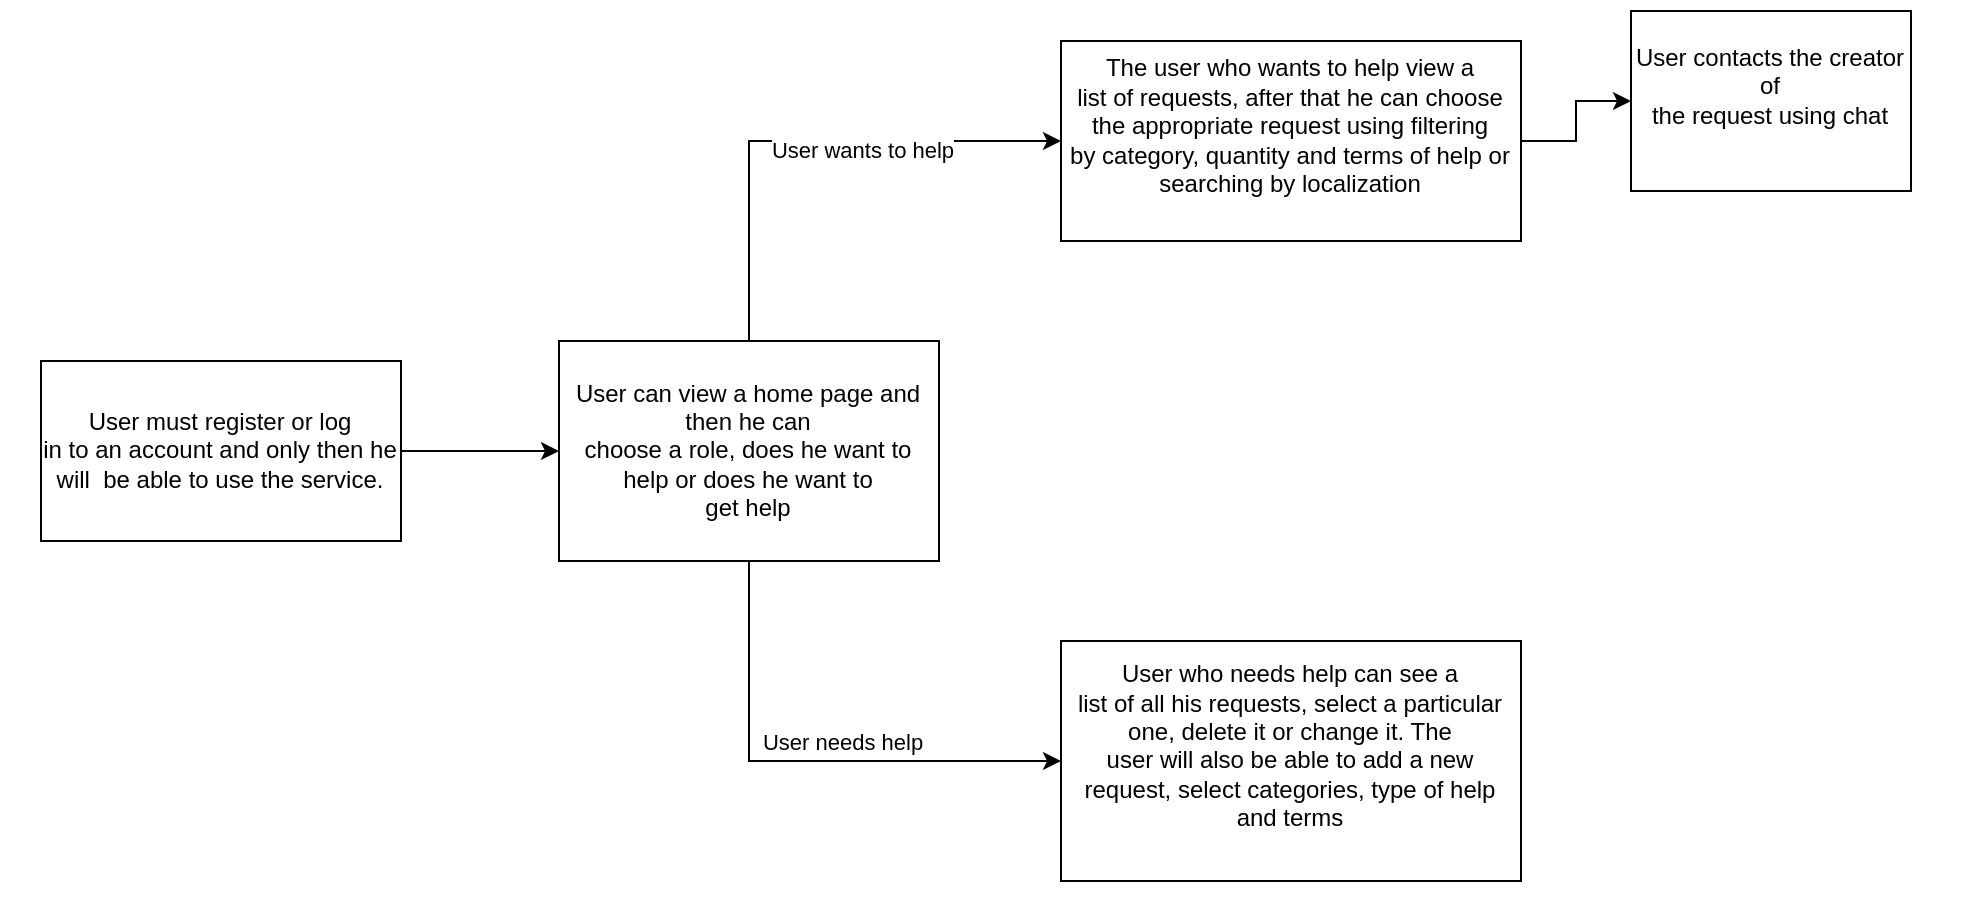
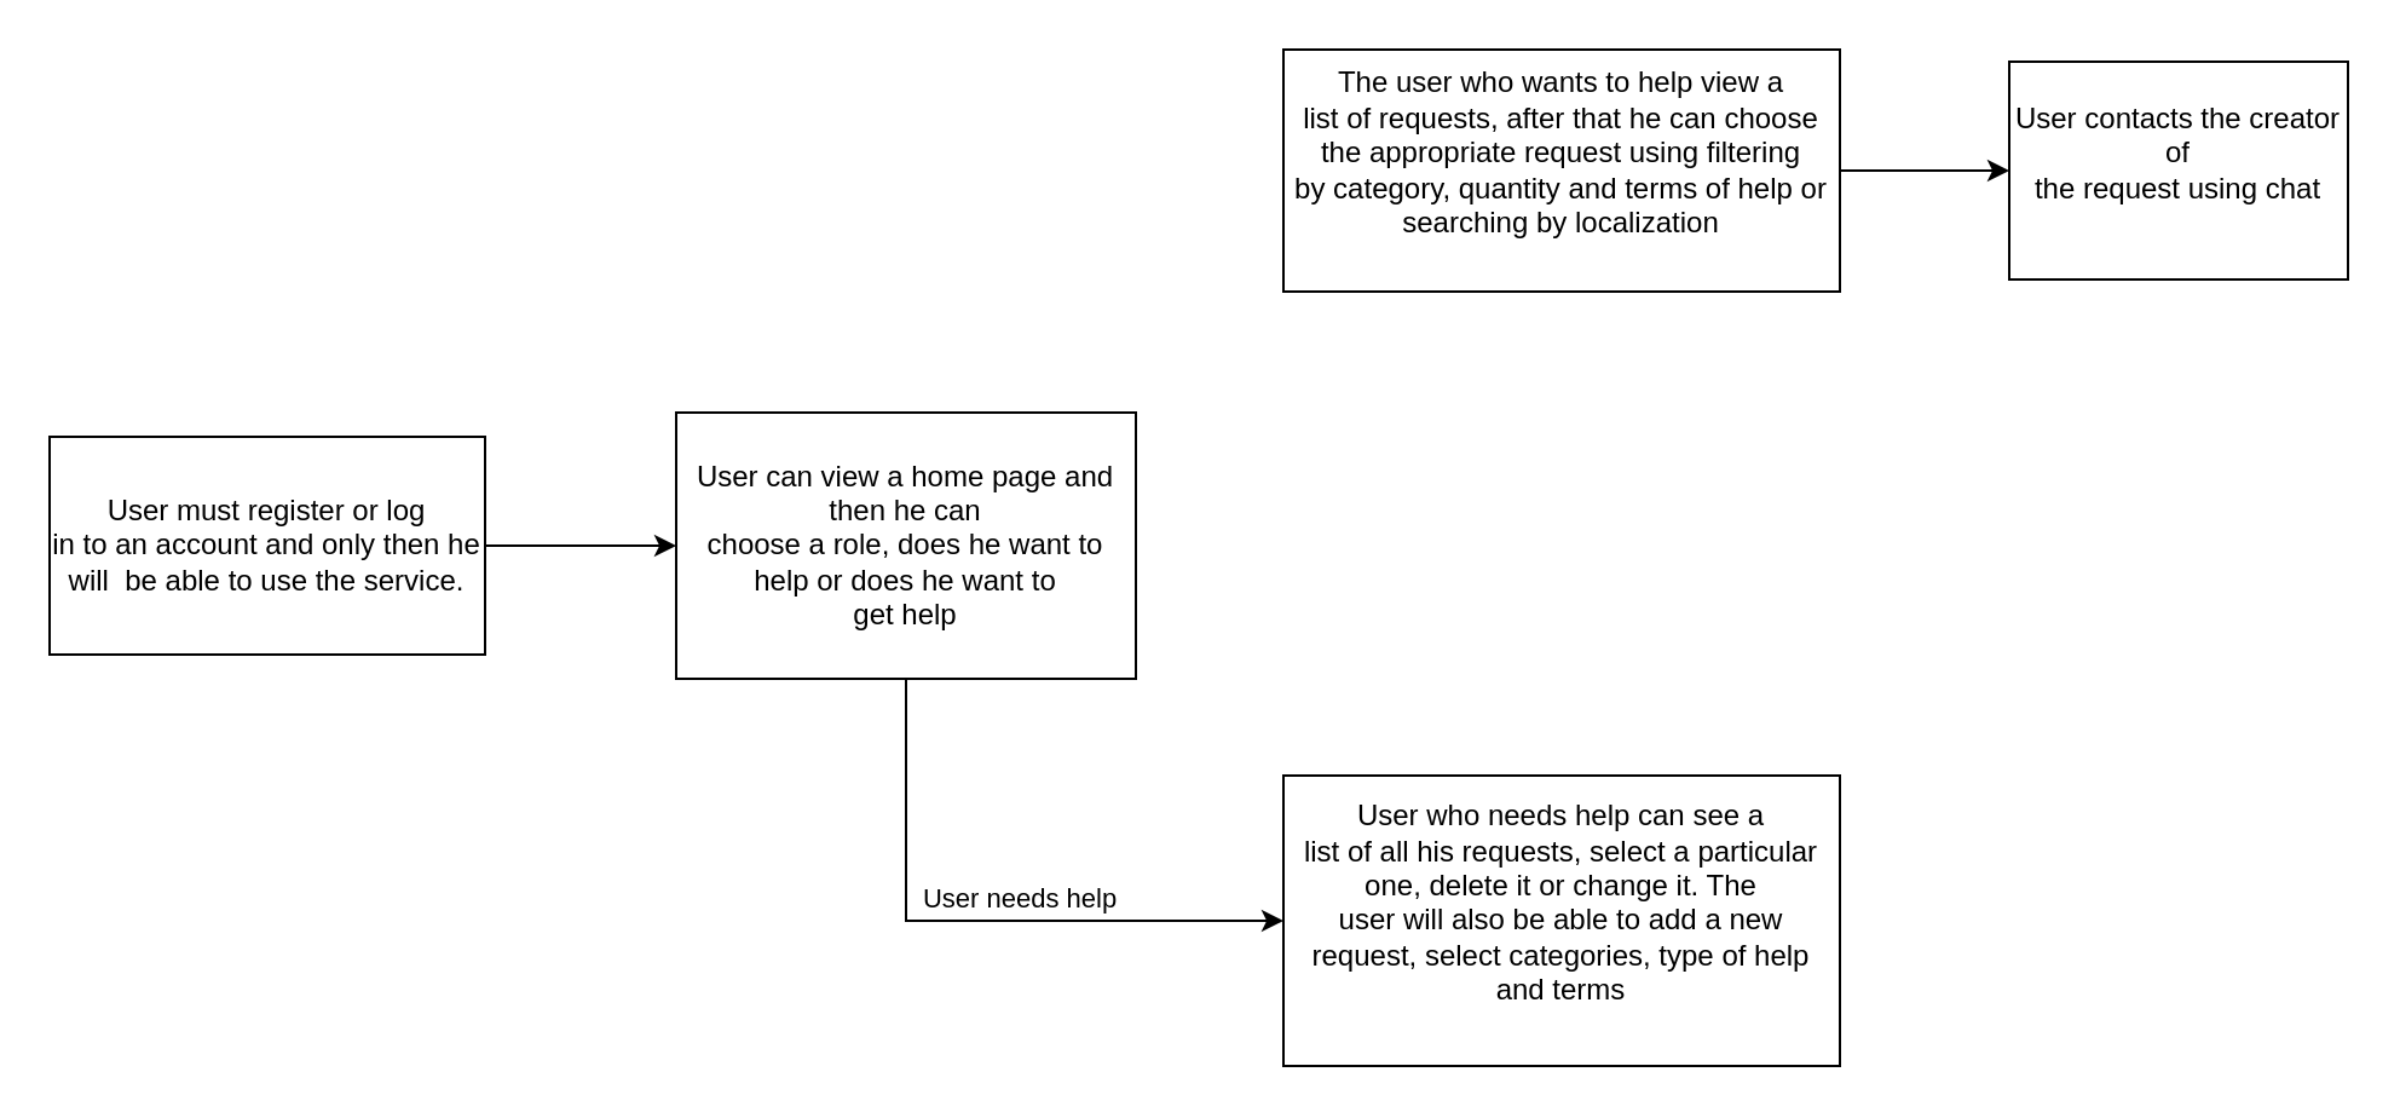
- <mxCell id="10" value="&lt;br&gt;&lt;span&gt;User contacts the creator of&lt;br&gt;the request using chat&lt;/span&gt;&lt;br&gt;&lt;br&gt;&lt;br&gt;" style="rounded=0;whiteSpace=wrap;html=1;" vertex="1" parent="1"><mxGeometry x="815" y="5" width="140" height="90" as="geometry" /></mxCell>
+ <mxCell id="10" value="&lt;br&gt;&lt;span&gt;User contacts the creator of&lt;br&gt;the request using chat&lt;/span&gt;&lt;br&gt;&lt;br&gt;&lt;br&gt;" style="rounded=0;whiteSpace=wrap;html=1;" vertex="1" parent="1"><mxGeometry x="830" y="25" width="140" height="90" as="geometry" /></mxCell>
- <mxCell id="4" style="edgeStyle=orthogonalEdgeStyle;rounded=0;orthogonalLoop=1;jettySize=auto;html=1;exitX=0.5;exitY=0;exitDx=0;exitDy=0;entryX=0;entryY=0.5;entryDx=0;entryDy=0;" edge="1" parent="1" source="8" target="12"><mxGeometry relative="1" as="geometry" /></mxCell>
- <mxCell id="5" value="User wants to help" style="edgeLabel;html=1;align=center;verticalAlign=middle;resizable=0;points=[];" vertex="1" connectable="0" parent="4"><mxGeometry x="-0.425" y="1" relative="1" as="geometry"><mxPoint x="57" y="-22" as="offset" /></mxGeometry></mxCell>
